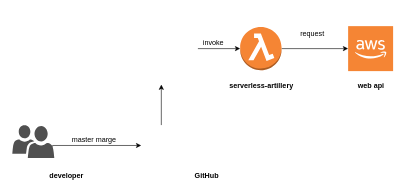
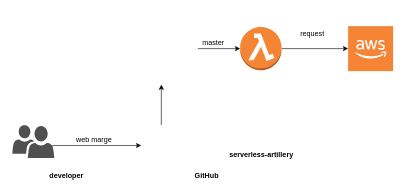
- <mxCell id="15" value="invoke" style="text;html=1;align=center;verticalAlign=middle;resizable=0;points=[];;autosize=1;" vertex="1" parent="1"><mxGeometry x="329.5" y="60.5" width="50" height="20" as="geometry" /></mxCell>
+ <mxCell id="15" value="master" style="text;html=1;align=center;verticalAlign=middle;resizable=0;points=[];;autosize=1;" vertex="1" parent="1"><mxGeometry x="329.5" y="60.5" width="50" height="20" as="geometry" /></mxCell>
- <mxCell id="13" value="&lt;b&gt;serverless-artillery&lt;/b&gt;" style="text;html=1;align=center;verticalAlign=middle;resizable=0;points=[];;autosize=1;" vertex="1" parent="1"><mxGeometry x="374.5" y="133" width="120" height="20" as="geometry" /></mxCell>
+ <mxCell id="13" value="&lt;b&gt;serverless-artillery&lt;/b&gt;" style="text;html=1;align=center;verticalAlign=middle;resizable=0;points=[];;autosize=1;" vertex="1" parent="1"><mxGeometry x="374.5" y="248" width="120" height="20" as="geometry" /></mxCell>
- <mxCell id="14" value="&lt;b&gt;web api&lt;/b&gt;" style="text;html=1;align=center;verticalAlign=middle;resizable=0;points=[];;autosize=1;" vertex="1" parent="1"><mxGeometry x="587.5" y="133" width="60" height="20" as="geometry" /></mxCell>
- <mxCell id="17" value="master marge" style="text;html=1;align=center;verticalAlign=middle;resizable=0;points=[];;autosize=1;" vertex="1" parent="1"><mxGeometry x="111" y="223" width="90" height="20" as="geometry" /></mxCell>
+ <mxCell id="17" value="web marge" style="text;html=1;align=center;verticalAlign=middle;resizable=0;points=[];;autosize=1;" vertex="1" parent="1"><mxGeometry x="111" y="223" width="90" height="20" as="geometry" /></mxCell>
